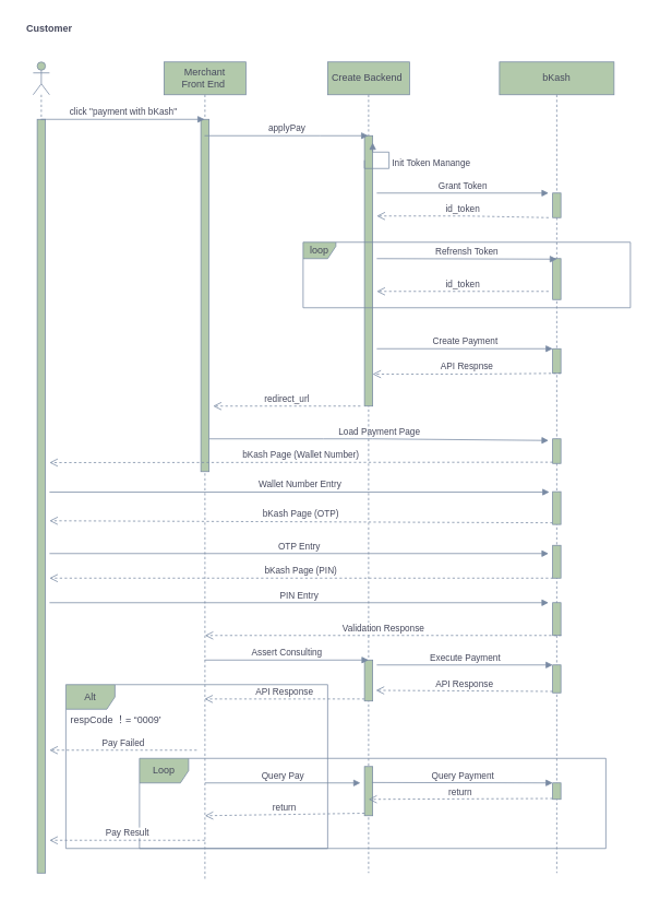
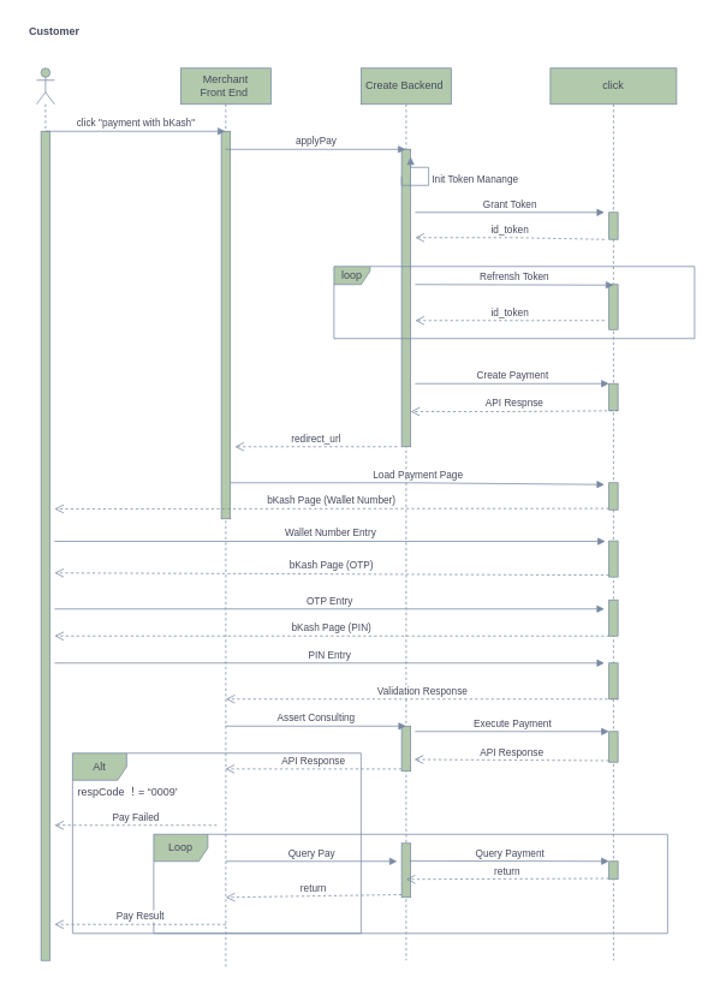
- <mxCell id="14" value="bKash" style="shape=umlLifeline;perimeter=lifelinePerimeter;whiteSpace=wrap;html=1;container=1;collapsible=0;recursiveResize=0;outlineConnect=0;fillColor=#B2C9AB;strokeColor=#788AA3;fontColor=#46495D;" vertex="1" parent="1"><mxGeometry x="610" y="75" width="140" height="990" as="geometry" /></mxCell>
+ <mxCell id="14" value="click" style="shape=umlLifeline;perimeter=lifelinePerimeter;whiteSpace=wrap;html=1;container=1;collapsible=0;recursiveResize=0;outlineConnect=0;fillColor=#B2C9AB;strokeColor=#788AA3;fontColor=#46495D;" vertex="1" parent="1"><mxGeometry x="610" y="75" width="140" height="990" as="geometry" /></mxCell>
